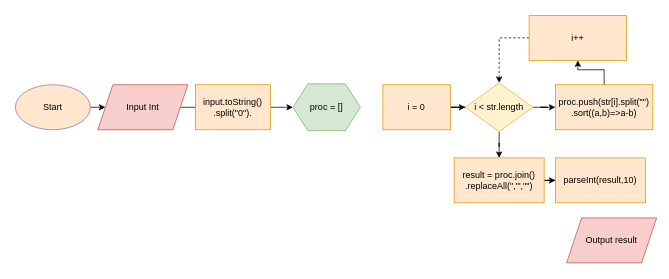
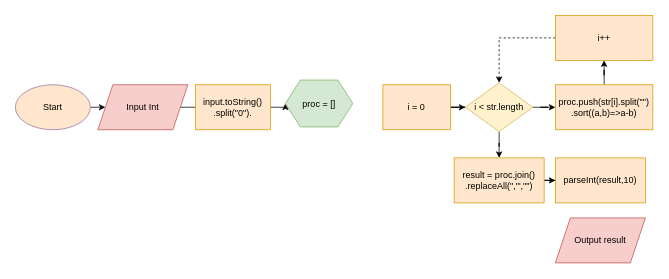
- <mxCell id="17" value="i++" style="whiteSpace=wrap;html=1;rounded=0;fillColor=#ffe6cc;strokeColor=#d79b00;" vertex="1" parent="1"><mxGeometry x="705" y="20" width="130" height="60" as="geometry" /></mxCell>
+ <mxCell id="17" value="i++" style="whiteSpace=wrap;html=1;rounded=0;fillColor=#ffe6cc;strokeColor=#d79b00;" vertex="1" parent="1"><mxGeometry x="740" y="20" width="130" height="60" as="geometry" /></mxCell>
- <mxCell id="13" value="proc = []" style="shape=hexagon;perimeter=hexagonPerimeter2;whiteSpace=wrap;html=1;fixedSize=1;fillColor=#d5e8d4;strokeColor=#82b366;" vertex="1" parent="1"><mxGeometry x="390" y="111.25" width="90" height="62.5" as="geometry" /></mxCell>
+ <mxCell id="13" value="proc = []" style="shape=hexagon;perimeter=hexagonPerimeter2;whiteSpace=wrap;html=1;fixedSize=1;fillColor=#d5e8d4;strokeColor=#82b366;" vertex="1" parent="1"><mxGeometry x="380" y="106.25" width="90" height="62.5" as="geometry" /></mxCell>
- <mxCell id="21" value="Output result" style="shape=parallelogram;perimeter=parallelogramPerimeter;whiteSpace=wrap;html=1;fixedSize=1;rounded=0;fillColor=#f8cecc;strokeColor=#b85450;" vertex="1" parent="1"><mxGeometry x="755" y="290" width="120" height="60" as="geometry" /></mxCell>
+ <mxCell id="21" value="Output result" style="shape=parallelogram;perimeter=parallelogramPerimeter;whiteSpace=wrap;html=1;fixedSize=1;rounded=0;fillColor=#f8cecc;strokeColor=#b85450;" vertex="1" parent="1"><mxGeometry x="740" y="290" width="120" height="60" as="geometry" /></mxCell>
